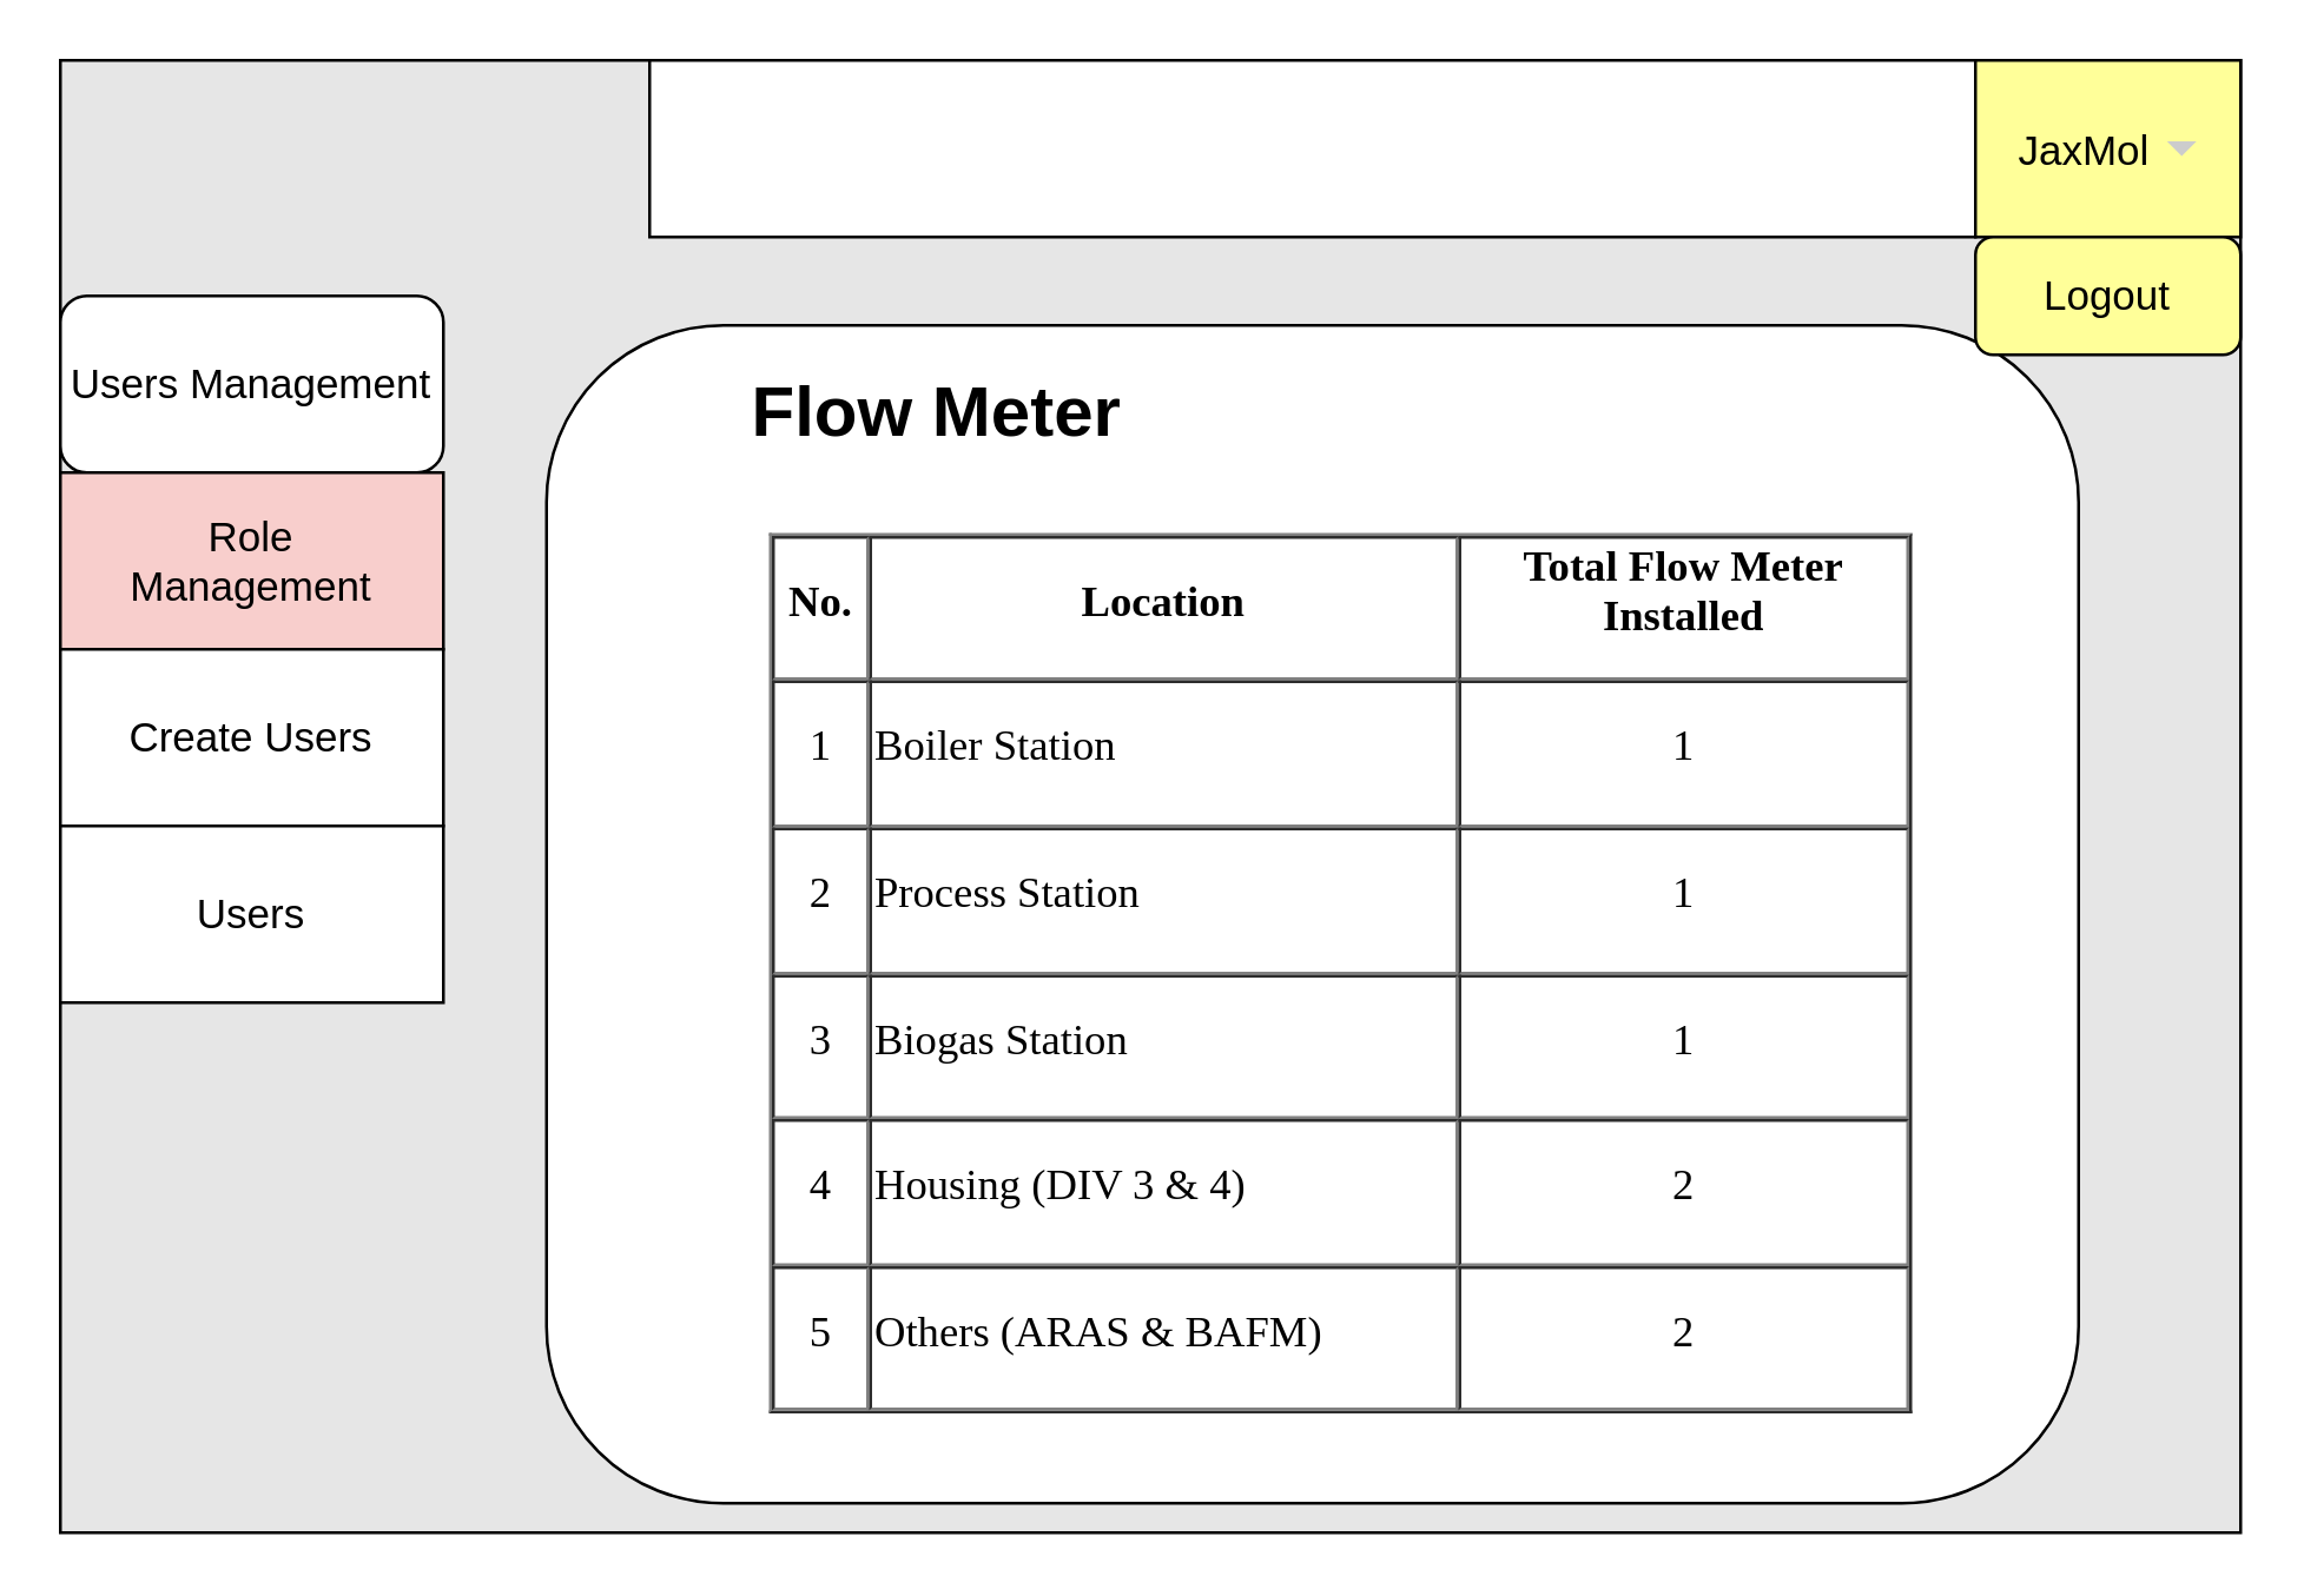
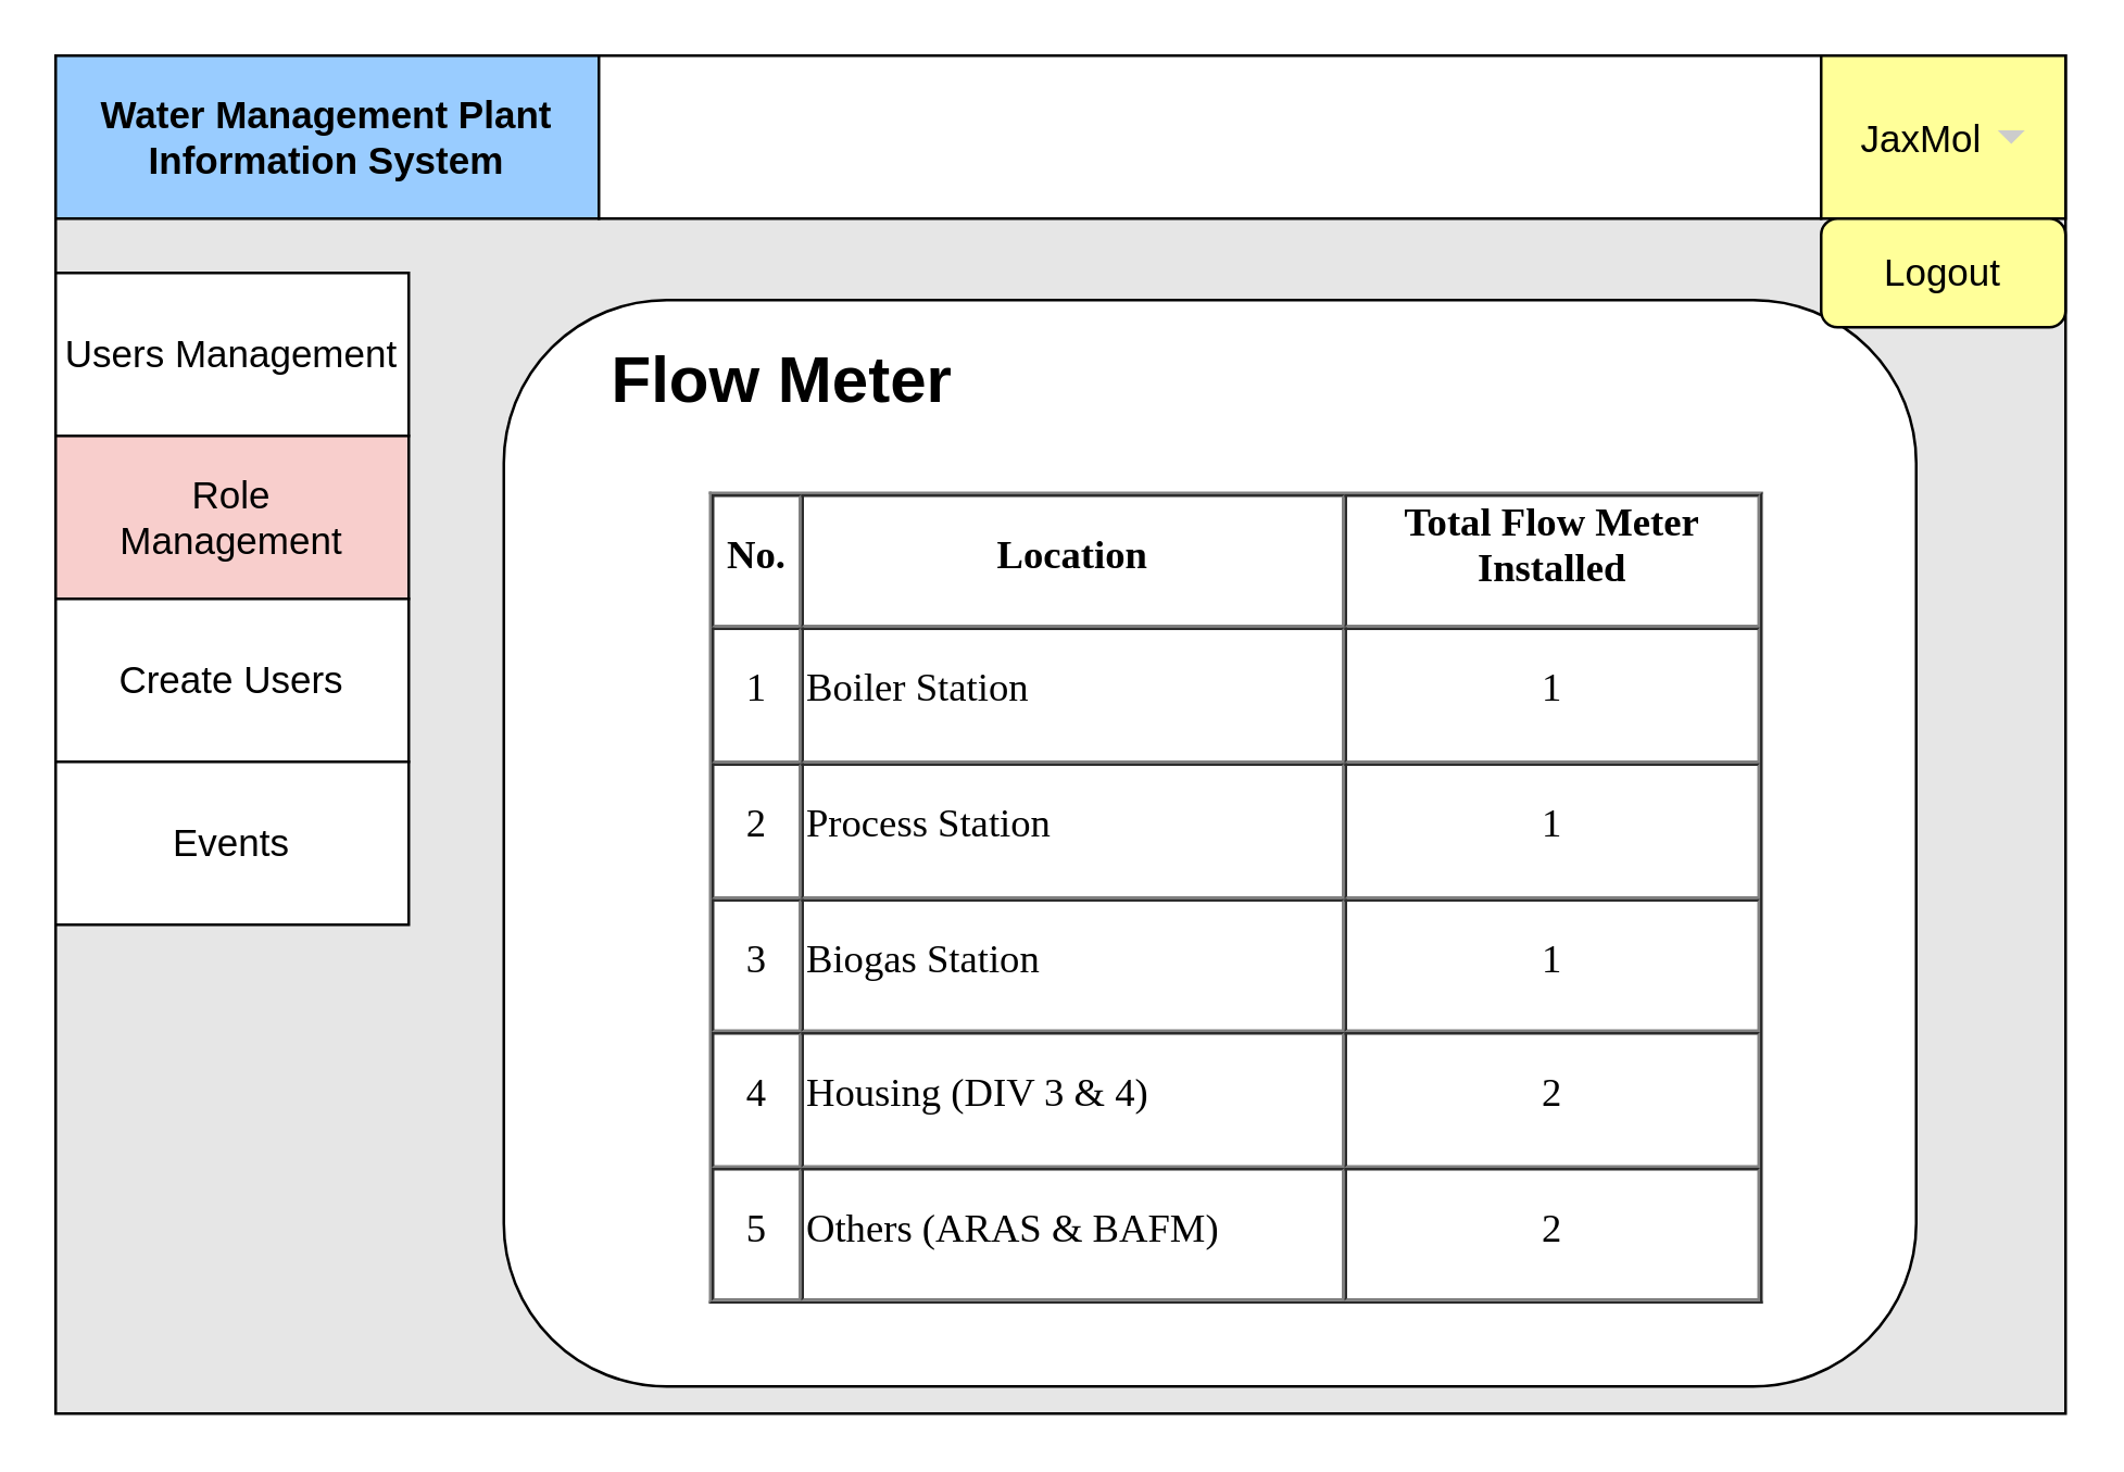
+ <mxCell id="3" value="&lt;font style=&quot;font-size: 14px;&quot;&gt;&lt;b&gt;Water Management Plant Information System&lt;/b&gt;&lt;/font&gt;" style="rounded=0;whiteSpace=wrap;html=1;fillColor=#99CCFF;" parent="1" vertex="1"><mxGeometry x="20" y="20" width="200" height="60" as="geometry" /></mxCell>
- <mxCell id="4" value="Users Management" style="whiteSpace=wrap;html=1;fontSize=14;fillColor=#FFFFFF;rounded=1;" parent="1" vertex="1"><mxGeometry x="20" y="100" width="130" height="60" as="geometry" /></mxCell>
+ <mxCell id="4" value="Users Management" style="rounded=0;whiteSpace=wrap;html=1;fontSize=14;fillColor=#FFFFFF;" parent="1" vertex="1"><mxGeometry x="20" y="100" width="130" height="60" as="geometry" /></mxCell>
- <mxCell id="13" value="&lt;h1&gt;Flow Meter&lt;/h1&gt;" style="text;html=1;strokeColor=none;fillColor=none;spacing=5;spacingTop=-20;whiteSpace=wrap;overflow=hidden;rounded=0;" vertex="1" parent="1"><mxGeometry x="250" y="120" width="285" height="50" as="geometry" /></mxCell>
+ <mxCell id="13" value="&lt;h1&gt;Flow Meter&lt;/h1&gt;" style="text;html=1;strokeColor=none;fillColor=none;spacing=5;spacingTop=-20;whiteSpace=wrap;overflow=hidden;rounded=0;" vertex="1" parent="1"><mxGeometry x="220" y="120" width="285" height="50" as="geometry" /></mxCell>
- <mxCell id="7" value="Users" style="rounded=0;whiteSpace=wrap;html=1;fontSize=14;fillColor=#FFFFFF;" parent="1" vertex="1"><mxGeometry x="20" y="280" width="130" height="60" as="geometry" /></mxCell>
+ <mxCell id="7" value="Events" style="rounded=0;whiteSpace=wrap;html=1;fontSize=14;fillColor=#FFFFFF;" parent="1" vertex="1"><mxGeometry x="20" y="280" width="130" height="60" as="geometry" /></mxCell>
